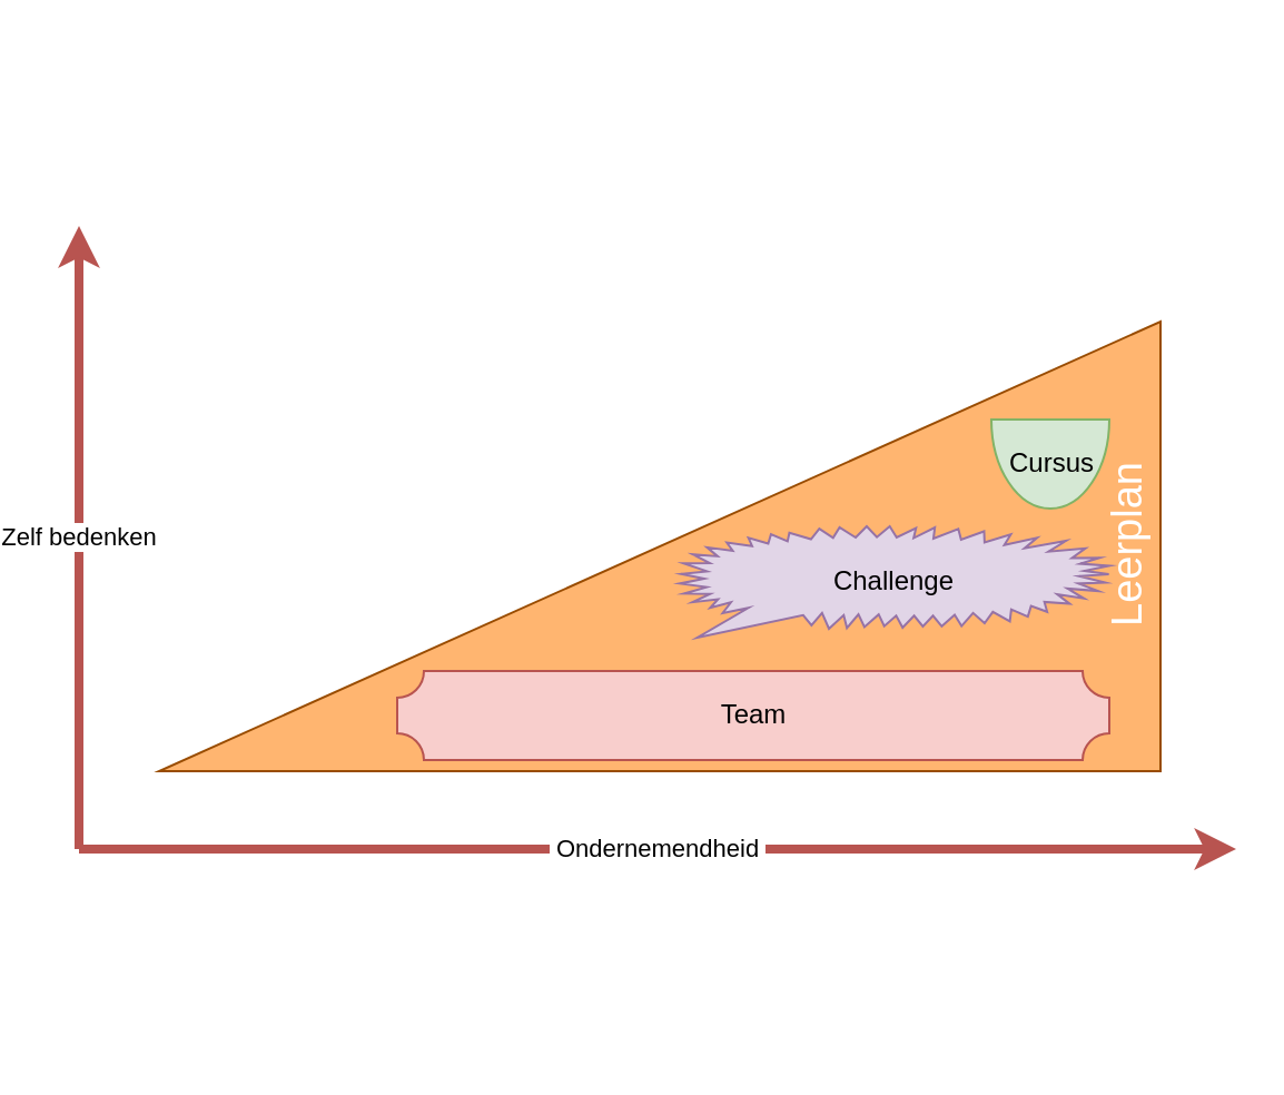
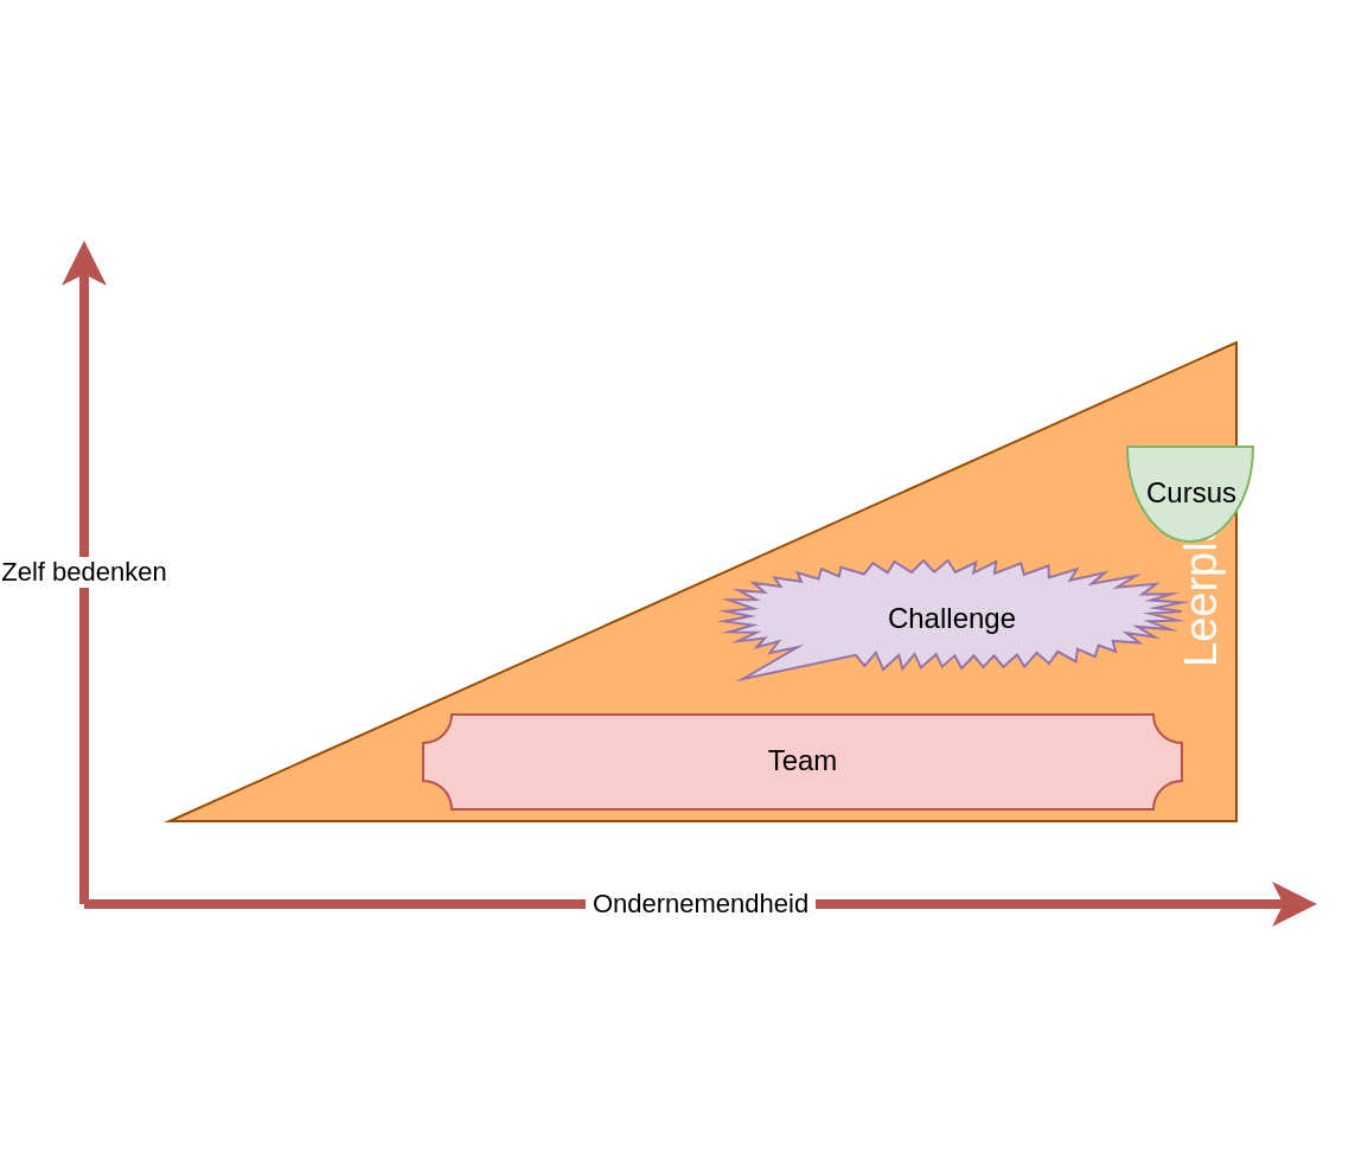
- <mxCell id="7" value="Cursus" style="verticalLabelPosition=middle;verticalAlign=middle;html=1;shape=mxgraph.basic.half_circle;labelPosition=center;align=center;fillColor=#d5e8d4;strokeColor=#82b366;" vertex="1" parent="1"><mxGeometry x="430" y="188" width="53" height="40" as="geometry" /></mxCell>
+ <mxCell id="7" value="Cursus" style="verticalLabelPosition=middle;verticalAlign=middle;html=1;shape=mxgraph.basic.half_circle;labelPosition=center;align=center;fillColor=#d5e8d4;strokeColor=#82b366;" vertex="1" parent="1"><mxGeometry x="460" y="188" width="53" height="40" as="geometry" /></mxCell>
